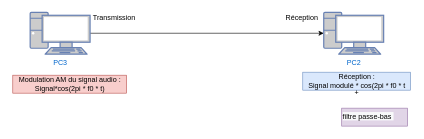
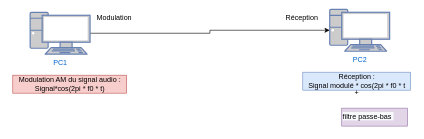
- <mxCell id="5" value="Transmission" style="text;html=1;align=center;verticalAlign=middle;resizable=0;points=[];autosize=1;strokeColor=none;fillColor=none;" vertex="1" parent="1"><mxGeometry x="144" y="20" width="90" height="20" as="geometry" /></mxCell>
+ <mxCell id="5" value="Modulation" style="text;html=1;align=center;verticalAlign=middle;resizable=0;points=[];autosize=1;strokeColor=none;fillColor=none;" vertex="1" parent="1"><mxGeometry x="144" y="20" width="90" height="20" as="geometry" /></mxCell>
- <mxCell id="4" value="PC2" style="fontColor=#0066CC;verticalAlign=top;verticalLabelPosition=bottom;labelPosition=center;align=center;html=1;outlineConnect=0;fillColor=#CCCCCC;strokeColor=#6881B3;gradientColor=none;gradientDirection=north;strokeWidth=2;shape=mxgraph.networks.pc;" vertex="1" parent="1"><mxGeometry x="539" y="20" width="100" height="70" as="geometry" /></mxCell>
+ <mxCell id="4" value="PC2" style="fontColor=#0066CC;verticalAlign=top;verticalLabelPosition=bottom;labelPosition=center;align=center;html=1;outlineConnect=0;fillColor=#CCCCCC;strokeColor=#6881B3;gradientColor=none;gradientDirection=north;strokeWidth=2;shape=mxgraph.networks.pc;" vertex="1" parent="1"><mxGeometry x="549" y="15" width="100" height="70" as="geometry" /></mxCell>
- <mxCell id="3" value="PC3" style="fontColor=#0066CC;verticalAlign=top;verticalLabelPosition=bottom;labelPosition=center;align=center;html=1;outlineConnect=0;fillColor=#CCCCCC;strokeColor=#6881B3;gradientColor=none;gradientDirection=north;strokeWidth=2;shape=mxgraph.networks.pc;" vertex="1" parent="1"><mxGeometry x="49" y="20" width="100" height="70" as="geometry" /></mxCell>
+ <mxCell id="3" value="PC1" style="fontColor=#0066CC;verticalAlign=top;verticalLabelPosition=bottom;labelPosition=center;align=center;html=1;outlineConnect=0;fillColor=#CCCCCC;strokeColor=#6881B3;gradientColor=none;gradientDirection=north;strokeWidth=2;shape=mxgraph.networks.pc;" vertex="1" parent="1"><mxGeometry x="49" y="20" width="100" height="70" as="geometry" /></mxCell>
